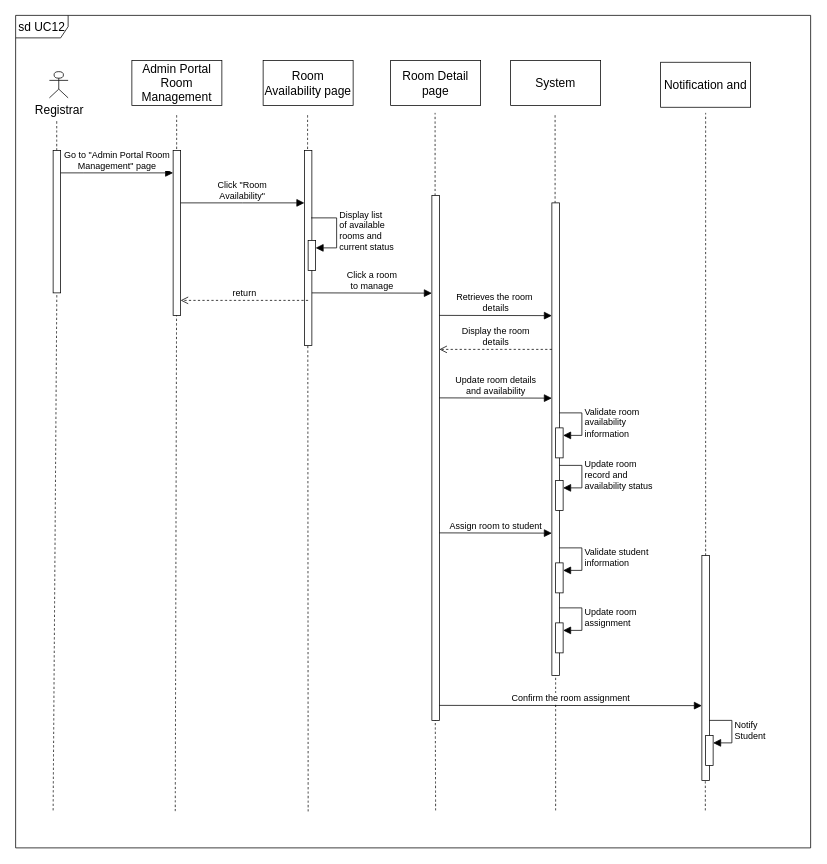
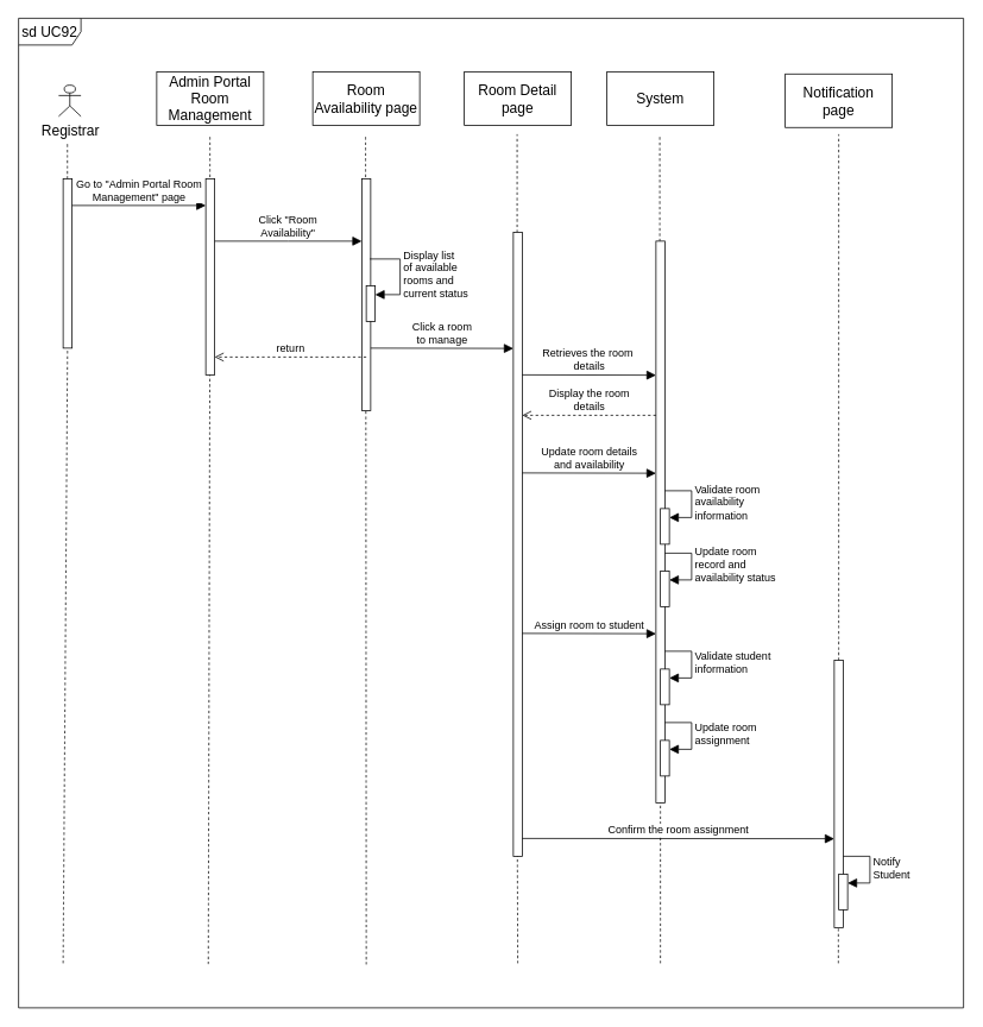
- <mxCell id="30" value="sd UC12" style="shape=umlFrame;whiteSpace=wrap;html=1;pointerEvents=0;fontSize=16;width=70;height=30;" vertex="1" parent="1"><mxGeometry x="20" y="20" width="1060" height="1110" as="geometry" /></mxCell>
+ <mxCell id="30" value="sd UC92" style="shape=umlFrame;whiteSpace=wrap;html=1;pointerEvents=0;fontSize=16;width=70;height=30;" vertex="1" parent="1"><mxGeometry x="20" y="20" width="1060" height="1110" as="geometry" /></mxCell>
- <mxCell id="39" value="Notification and" style="html=1;whiteSpace=wrap;fontSize=16;" vertex="1" parent="1"><mxGeometry x="880" y="82.5" width="120" height="60" as="geometry" /></mxCell>
+ <mxCell id="39" value="Notification page" style="html=1;whiteSpace=wrap;fontSize=16;" vertex="1" parent="1"><mxGeometry x="880" y="82.5" width="120" height="60" as="geometry" /></mxCell>
